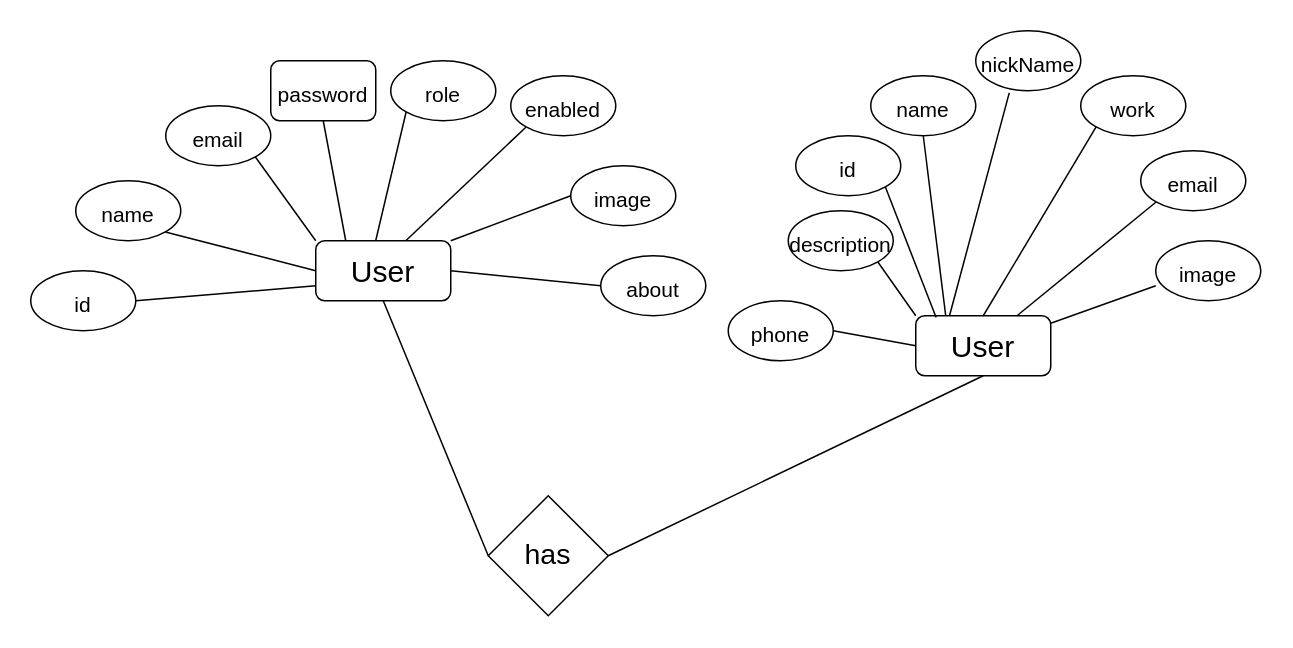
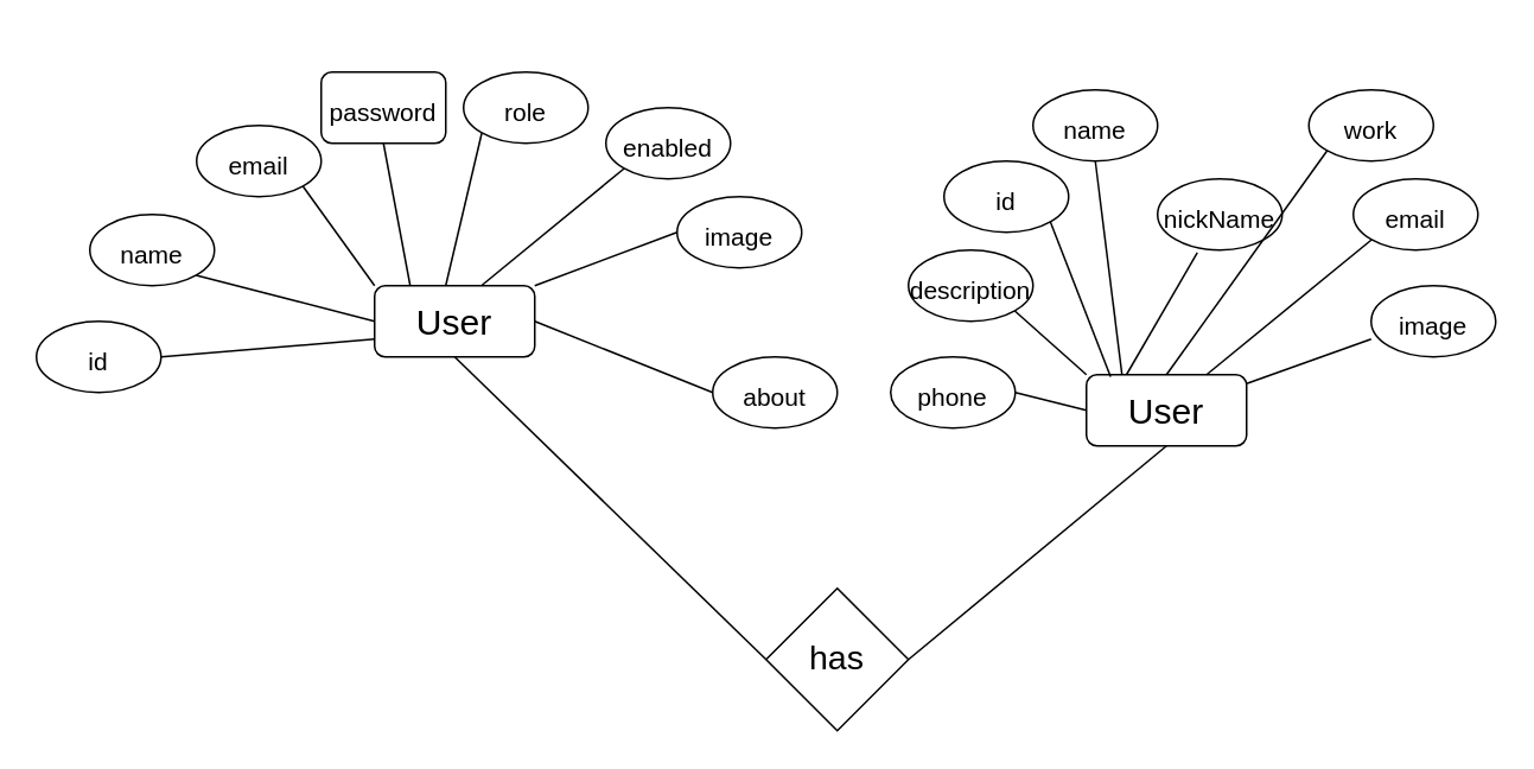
- <mxCell id="25" value="&lt;font style=&quot;font-size: 14px&quot;&gt;nickName&lt;br&gt;&lt;/font&gt;" style="ellipse;whiteSpace=wrap;html=1;fontSize=20;" vertex="1" parent="1"><mxGeometry x="650" y="20" width="70" height="40" as="geometry" /></mxCell>
+ <mxCell id="25" value="&lt;font style=&quot;font-size: 14px&quot;&gt;nickName&lt;br&gt;&lt;/font&gt;" style="ellipse;whiteSpace=wrap;html=1;fontSize=20;" vertex="1" parent="1"><mxGeometry x="650" y="100" width="70" height="40" as="geometry" /></mxCell>
- <mxCell id="9" value="&lt;font style=&quot;font-size: 14px&quot;&gt;enabled&lt;br&gt;&lt;/font&gt;" style="ellipse;whiteSpace=wrap;html=1;fontSize=20;" vertex="1" parent="1"><mxGeometry x="340" y="50" width="70" height="40" as="geometry" /></mxCell>
+ <mxCell id="9" value="&lt;font style=&quot;font-size: 14px&quot;&gt;enabled&lt;br&gt;&lt;/font&gt;" style="ellipse;whiteSpace=wrap;html=1;fontSize=20;" vertex="1" parent="1"><mxGeometry x="340" y="60" width="70" height="40" as="geometry" /></mxCell>
- <mxCell id="26" value="&lt;font style=&quot;font-size: 14px&quot;&gt;work&lt;br&gt;&lt;/font&gt;" style="ellipse;whiteSpace=wrap;html=1;fontSize=20;" vertex="1" parent="1"><mxGeometry x="720" y="50" width="70" height="40" as="geometry" /></mxCell>
+ <mxCell id="26" value="&lt;font style=&quot;font-size: 14px&quot;&gt;work&lt;br&gt;&lt;/font&gt;" style="ellipse;whiteSpace=wrap;html=1;fontSize=20;" vertex="1" parent="1"><mxGeometry x="735" y="50" width="70" height="40" as="geometry" /></mxCell>
- <mxCell id="22" value="&lt;font style=&quot;font-size: 14px&quot;&gt;description&lt;br&gt;&lt;/font&gt;" style="ellipse;whiteSpace=wrap;html=1;fontSize=20;" vertex="1" parent="1"><mxGeometry x="525" y="140" width="70" height="40" as="geometry" /></mxCell>
+ <mxCell id="22" value="&lt;font style=&quot;font-size: 14px&quot;&gt;description&lt;br&gt;&lt;/font&gt;" style="ellipse;whiteSpace=wrap;html=1;fontSize=20;" vertex="1" parent="1"><mxGeometry x="510" y="140" width="70" height="40" as="geometry" /></mxCell>
- <mxCell id="11" value="&lt;font style=&quot;font-size: 14px&quot;&gt;about&lt;br&gt;&lt;/font&gt;" style="ellipse;whiteSpace=wrap;html=1;fontSize=20;" vertex="1" parent="1"><mxGeometry x="400" y="170" width="70" height="40" as="geometry" /></mxCell>
+ <mxCell id="11" value="&lt;font style=&quot;font-size: 14px&quot;&gt;about&lt;br&gt;&lt;/font&gt;" style="ellipse;whiteSpace=wrap;html=1;fontSize=20;" vertex="1" parent="1"><mxGeometry x="400" y="200" width="70" height="40" as="geometry" /></mxCell>
- <mxCell id="13" value="&lt;font style=&quot;font-size: 14px&quot;&gt;phone&lt;br&gt;&lt;/font&gt;" style="ellipse;whiteSpace=wrap;html=1;fontSize=20;" vertex="1" parent="1"><mxGeometry x="485" y="200" width="70" height="40" as="geometry" /></mxCell>
+ <mxCell id="13" value="&lt;font style=&quot;font-size: 14px&quot;&gt;phone&lt;br&gt;&lt;/font&gt;" style="ellipse;whiteSpace=wrap;html=1;fontSize=20;" vertex="1" parent="1"><mxGeometry x="500" y="200" width="70" height="40" as="geometry" /></mxCell>
- <mxCell id="37" value="&lt;font style=&quot;font-size: 19px&quot;&gt;has&lt;/font&gt;" style="rhombus;whiteSpace=wrap;html=1;fontSize=14;" vertex="1" parent="1"><mxGeometry x="325" y="330" width="80" height="80" as="geometry" /></mxCell>
+ <mxCell id="37" value="&lt;font style=&quot;font-size: 19px&quot;&gt;has&lt;/font&gt;" style="rhombus;whiteSpace=wrap;html=1;fontSize=14;" vertex="1" parent="1"><mxGeometry x="430" y="330" width="80" height="80" as="geometry" /></mxCell>
